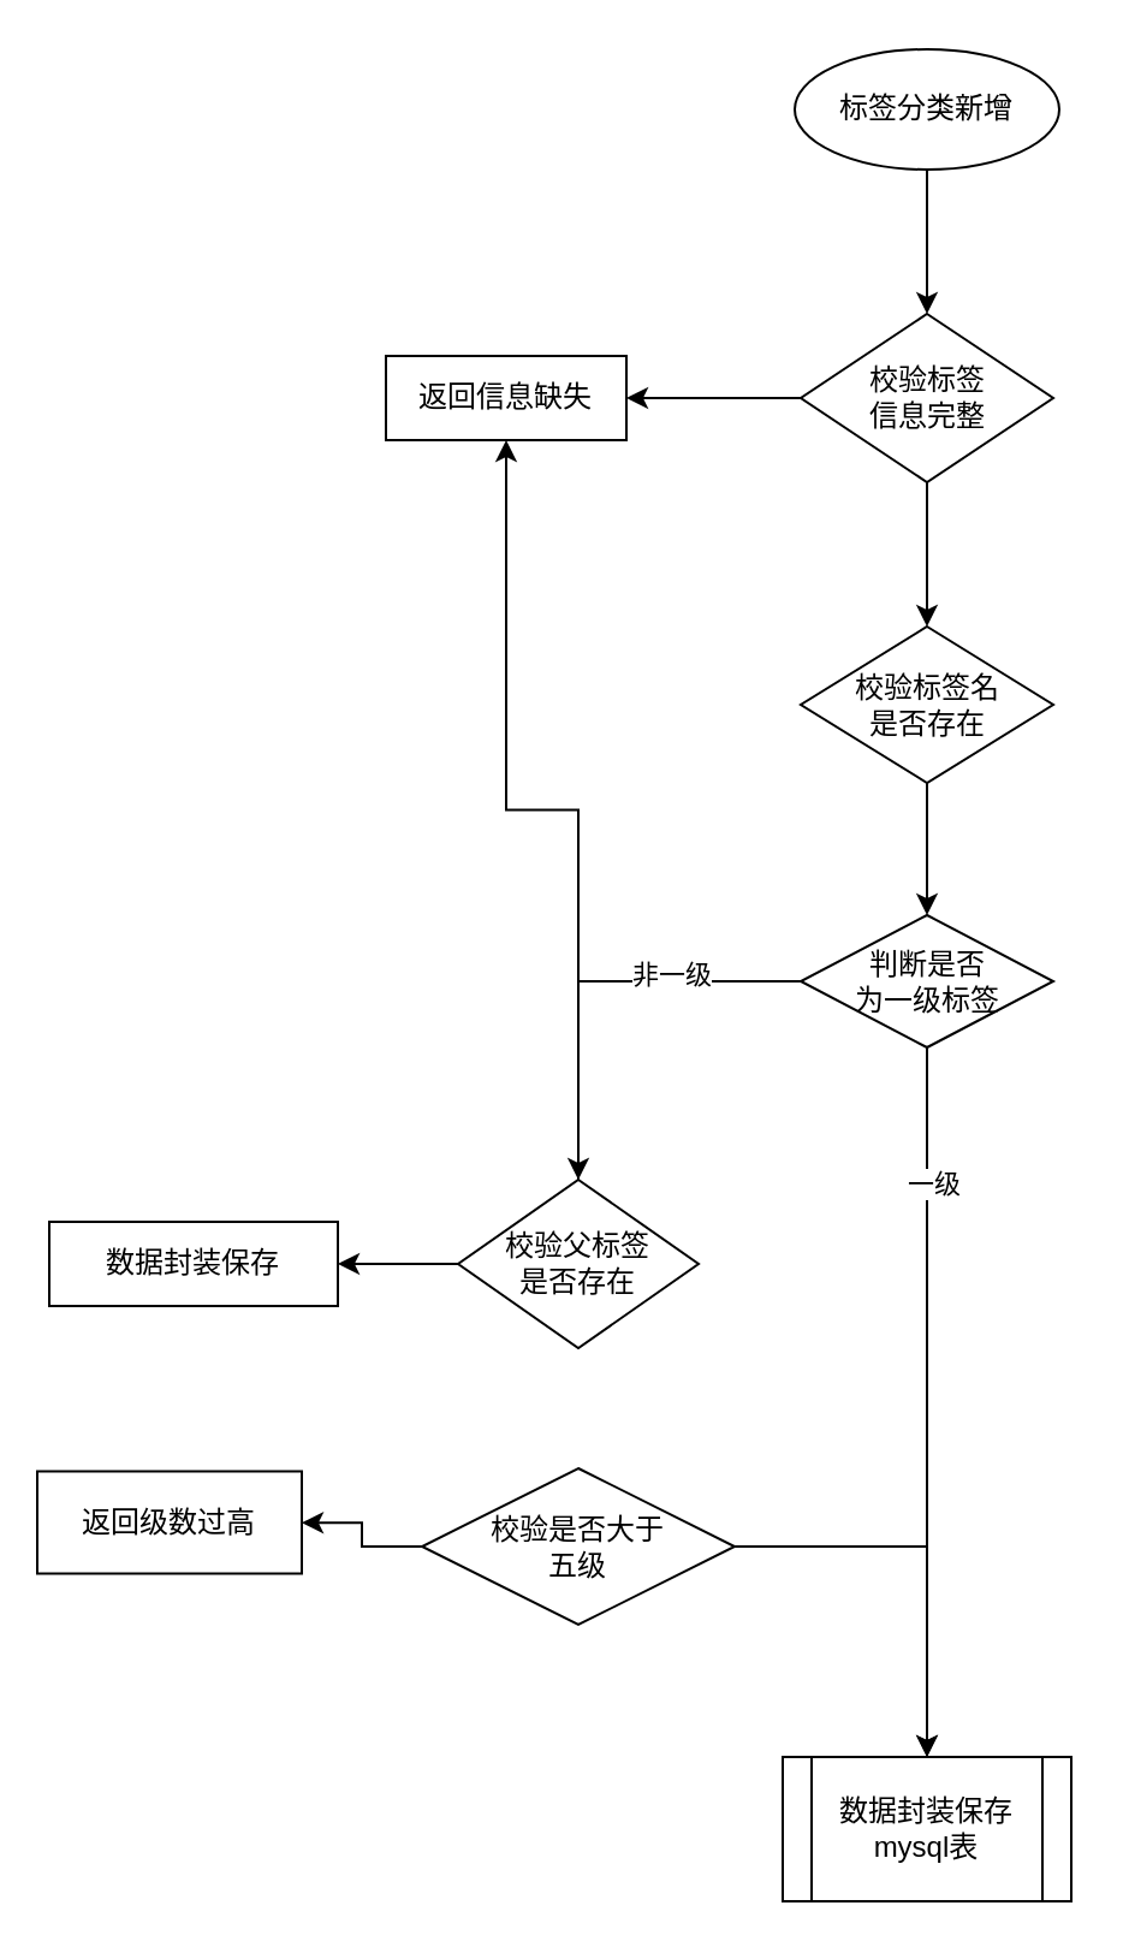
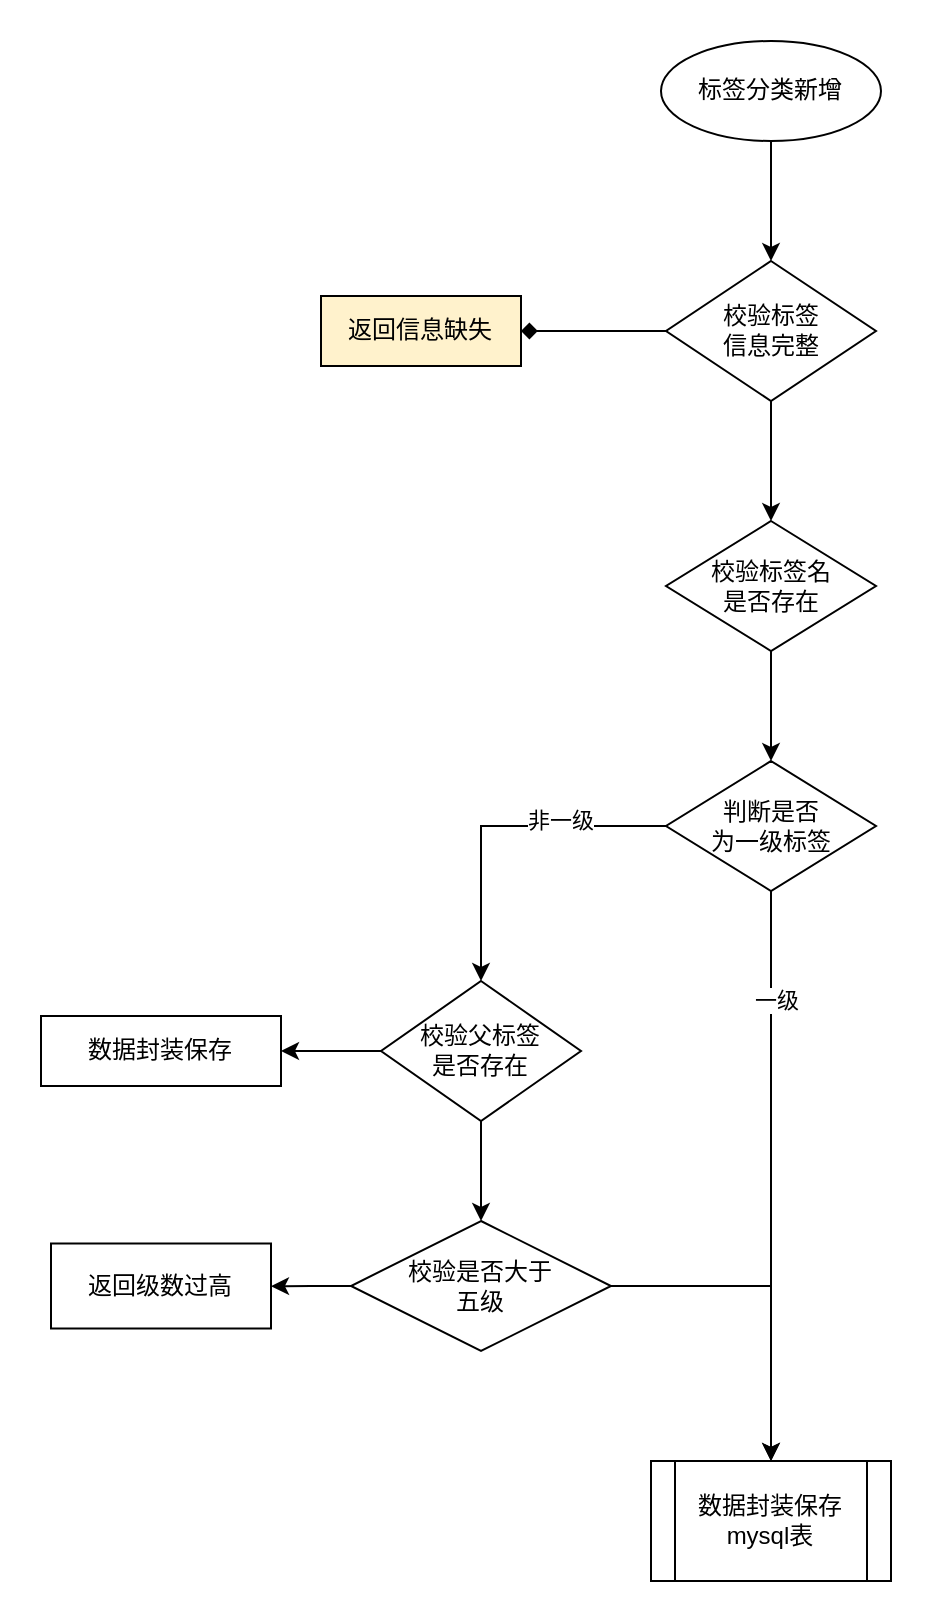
- <mxCell id="12" value="返回信息缺失" style="whiteSpace=wrap;html=1;" vertex="1" parent="1"><mxGeometry x="160" y="147.5" width="100" height="35" as="geometry" /></mxCell>
+ <mxCell id="12" value="返回信息缺失" style="whiteSpace=wrap;html=1;fillColor=#fff2cc;" vertex="1" parent="1"><mxGeometry x="160" y="147.5" width="100" height="35" as="geometry" /></mxCell>
- <mxCell id="4" value="" style="edgeStyle=orthogonalEdgeStyle;rounded=0;orthogonalLoop=1;jettySize=auto;html=1;" edge="1" parent="1" source="6" target="12"><mxGeometry relative="1" as="geometry" /></mxCell>
+ <mxCell id="4" value="" style="edgeStyle=orthogonalEdgeStyle;rounded=0;orthogonalLoop=1;jettySize=auto;html=1;endArrow=diamond;" edge="1" parent="1" source="6" target="12"><mxGeometry relative="1" as="geometry" /></mxCell>
- <mxCell id="14" value="" style="edgeStyle=orthogonalEdgeStyle;rounded=0;orthogonalLoop=1;jettySize=auto;html=1;" edge="1" parent="1" source="15" target="12"><mxGeometry relative="1" as="geometry" /></mxCell>
+ <mxCell id="14" value="" style="edgeStyle=orthogonalEdgeStyle;rounded=0;orthogonalLoop=1;jettySize=auto;html=1;" edge="1" parent="1" source="15" target="19"><mxGeometry relative="1" as="geometry" /></mxCell>
- <mxCell id="11" value="判断是否&lt;div&gt;为一级标签&lt;/div&gt;" style="rhombus;whiteSpace=wrap;html=1;" vertex="1" parent="1"><mxGeometry x="332.5" y="380" width="105" height="55" as="geometry" /></mxCell>
+ <mxCell id="11" value="判断是否&lt;div&gt;为一级标签&lt;/div&gt;" style="rhombus;whiteSpace=wrap;html=1;" vertex="1" parent="1"><mxGeometry x="332.5" y="380" width="105" height="65" as="geometry" /></mxCell>
- <mxCell id="20" value="返回级数过高" style="whiteSpace=wrap;html=1;" vertex="1" parent="1"><mxGeometry x="15" y="611.25" width="110" height="42.5" as="geometry" /></mxCell>
+ <mxCell id="20" value="返回级数过高" style="whiteSpace=wrap;html=1;" vertex="1" parent="1"><mxGeometry x="25" y="621.25" width="110" height="42.5" as="geometry" /></mxCell>
